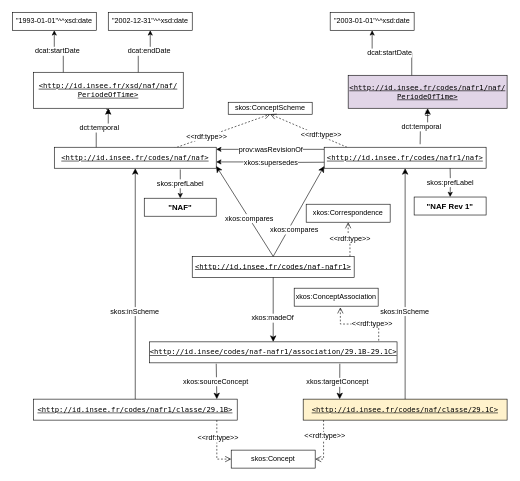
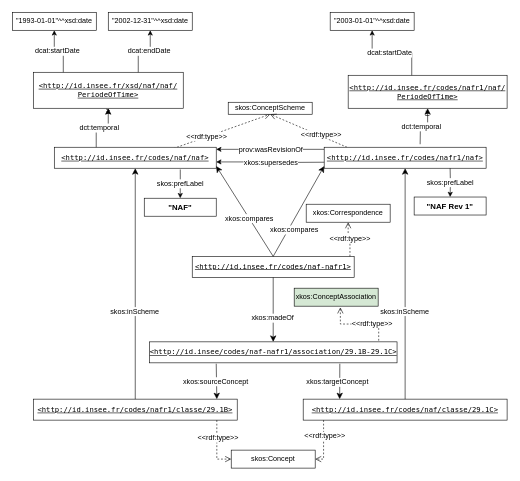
- <mxCell id="22" value="&lt;br&gt;&lt;pre class=&quot;nohighlight&quot;&gt;&lt;u&gt;&amp;lt;http://id.insee.fr/codes/nafr1/naf/&lt;br&gt;PeriodeOfTime&amp;gt;&lt;/u&gt;&lt;/pre&gt;&lt;u&gt;&amp;gt;&lt;/u&gt;" style="rounded=0;whiteSpace=wrap;html=1;snapToPoint=1;points=[[0.1,0],[0.2,0],[0.3,0],[0.4,0],[0.5,0],[0.6,0],[0.7,0],[0.8,0],[0.9,0],[0,0.1],[0,0.3],[0,0.5],[0,0.7],[0,0.9],[0.1,1],[0.2,1],[0.3,1],[0.4,1],[0.5,1],[0.6,1],[0.7,1],[0.8,1],[0.9,1],[1,0.1],[1,0.3],[1,0.5],[1,0.7],[1,0.9]];fontSize=12;fillColor=#e1d5e7;" parent="1" vertex="1"><mxGeometry x="580" y="125" width="265" height="55" as="geometry" /></mxCell>
+ <mxCell id="22" value="&lt;br&gt;&lt;pre class=&quot;nohighlight&quot;&gt;&lt;u&gt;&amp;lt;http://id.insee.fr/codes/nafr1/naf/&lt;br&gt;PeriodeOfTime&amp;gt;&lt;/u&gt;&lt;/pre&gt;&lt;u&gt;&amp;gt;&lt;/u&gt;" style="rounded=0;whiteSpace=wrap;html=1;snapToPoint=1;points=[[0.1,0],[0.2,0],[0.3,0],[0.4,0],[0.5,0],[0.6,0],[0.7,0],[0.8,0],[0.9,0],[0,0.1],[0,0.3],[0,0.5],[0,0.7],[0,0.9],[0.1,1],[0.2,1],[0.3,1],[0.4,1],[0.5,1],[0.6,1],[0.7,1],[0.8,1],[0.9,1],[1,0.1],[1,0.3],[1,0.5],[1,0.7],[1,0.9]];fontSize=12;" parent="1" vertex="1"><mxGeometry x="580" y="125" width="265" height="55" as="geometry" /></mxCell>
- <mxCell id="44" value="xkos:ConceptAssociation" style="rounded=0;whiteSpace=wrap;html=1;snapToPoint=1;points=[[0.1,0],[0.2,0],[0.3,0],[0.4,0],[0.5,0],[0.6,0],[0.7,0],[0.8,0],[0.9,0],[0,0.1],[0,0.3],[0,0.5],[0,0.7],[0,0.9],[0.1,1],[0.2,1],[0.3,1],[0.4,1],[0.5,1],[0.6,1],[0.7,1],[0.8,1],[0.9,1],[1,0.1],[1,0.3],[1,0.5],[1,0.7],[1,0.9]];" parent="1" vertex="1"><mxGeometry x="490" y="480" width="140" height="30" as="geometry" /></mxCell>
+ <mxCell id="44" value="xkos:ConceptAssociation" style="rounded=0;whiteSpace=wrap;html=1;snapToPoint=1;points=[[0.1,0],[0.2,0],[0.3,0],[0.4,0],[0.5,0],[0.6,0],[0.7,0],[0.8,0],[0.9,0],[0,0.1],[0,0.3],[0,0.5],[0,0.7],[0,0.9],[0.1,1],[0.2,1],[0.3,1],[0.4,1],[0.5,1],[0.6,1],[0.7,1],[0.8,1],[0.9,1],[1,0.1],[1,0.3],[1,0.5],[1,0.7],[1,0.9]];fillColor=#d5e8d4;" parent="1" vertex="1"><mxGeometry x="490" y="480" width="140" height="30" as="geometry" /></mxCell>
- <mxCell id="35" value="&lt;pre class=&quot;nohighlight&quot;&gt;&lt;u&gt;&amp;lt;http://id.insee.fr/codes/naf/classe/29.1C&amp;gt;&lt;/u&gt;&lt;/pre&gt;" style="rounded=0;whiteSpace=wrap;html=1;snapToPoint=1;points=[[0.1,0],[0.2,0],[0.3,0],[0.4,0],[0.5,0],[0.6,0],[0.7,0],[0.8,0],[0.9,0],[0,0.1],[0,0.3],[0,0.5],[0,0.7],[0,0.9],[0.1,1],[0.2,1],[0.3,1],[0.4,1],[0.5,1],[0.6,1],[0.7,1],[0.8,1],[0.9,1],[1,0.1],[1,0.3],[1,0.5],[1,0.7],[1,0.9]];fillColor=#fff2cc;" parent="1" vertex="1"><mxGeometry x="505" y="665" width="340" height="35" as="geometry" /></mxCell>
+ <mxCell id="35" value="&lt;pre class=&quot;nohighlight&quot;&gt;&lt;u&gt;&amp;lt;http://id.insee.fr/codes/naf/classe/29.1C&amp;gt;&lt;/u&gt;&lt;/pre&gt;" style="rounded=0;whiteSpace=wrap;html=1;snapToPoint=1;points=[[0.1,0],[0.2,0],[0.3,0],[0.4,0],[0.5,0],[0.6,0],[0.7,0],[0.8,0],[0.9,0],[0,0.1],[0,0.3],[0,0.5],[0,0.7],[0,0.9],[0.1,1],[0.2,1],[0.3,1],[0.4,1],[0.5,1],[0.6,1],[0.7,1],[0.8,1],[0.9,1],[1,0.1],[1,0.3],[1,0.5],[1,0.7],[1,0.9]];" parent="1" vertex="1"><mxGeometry x="505" y="665" width="340" height="35" as="geometry" /></mxCell>
